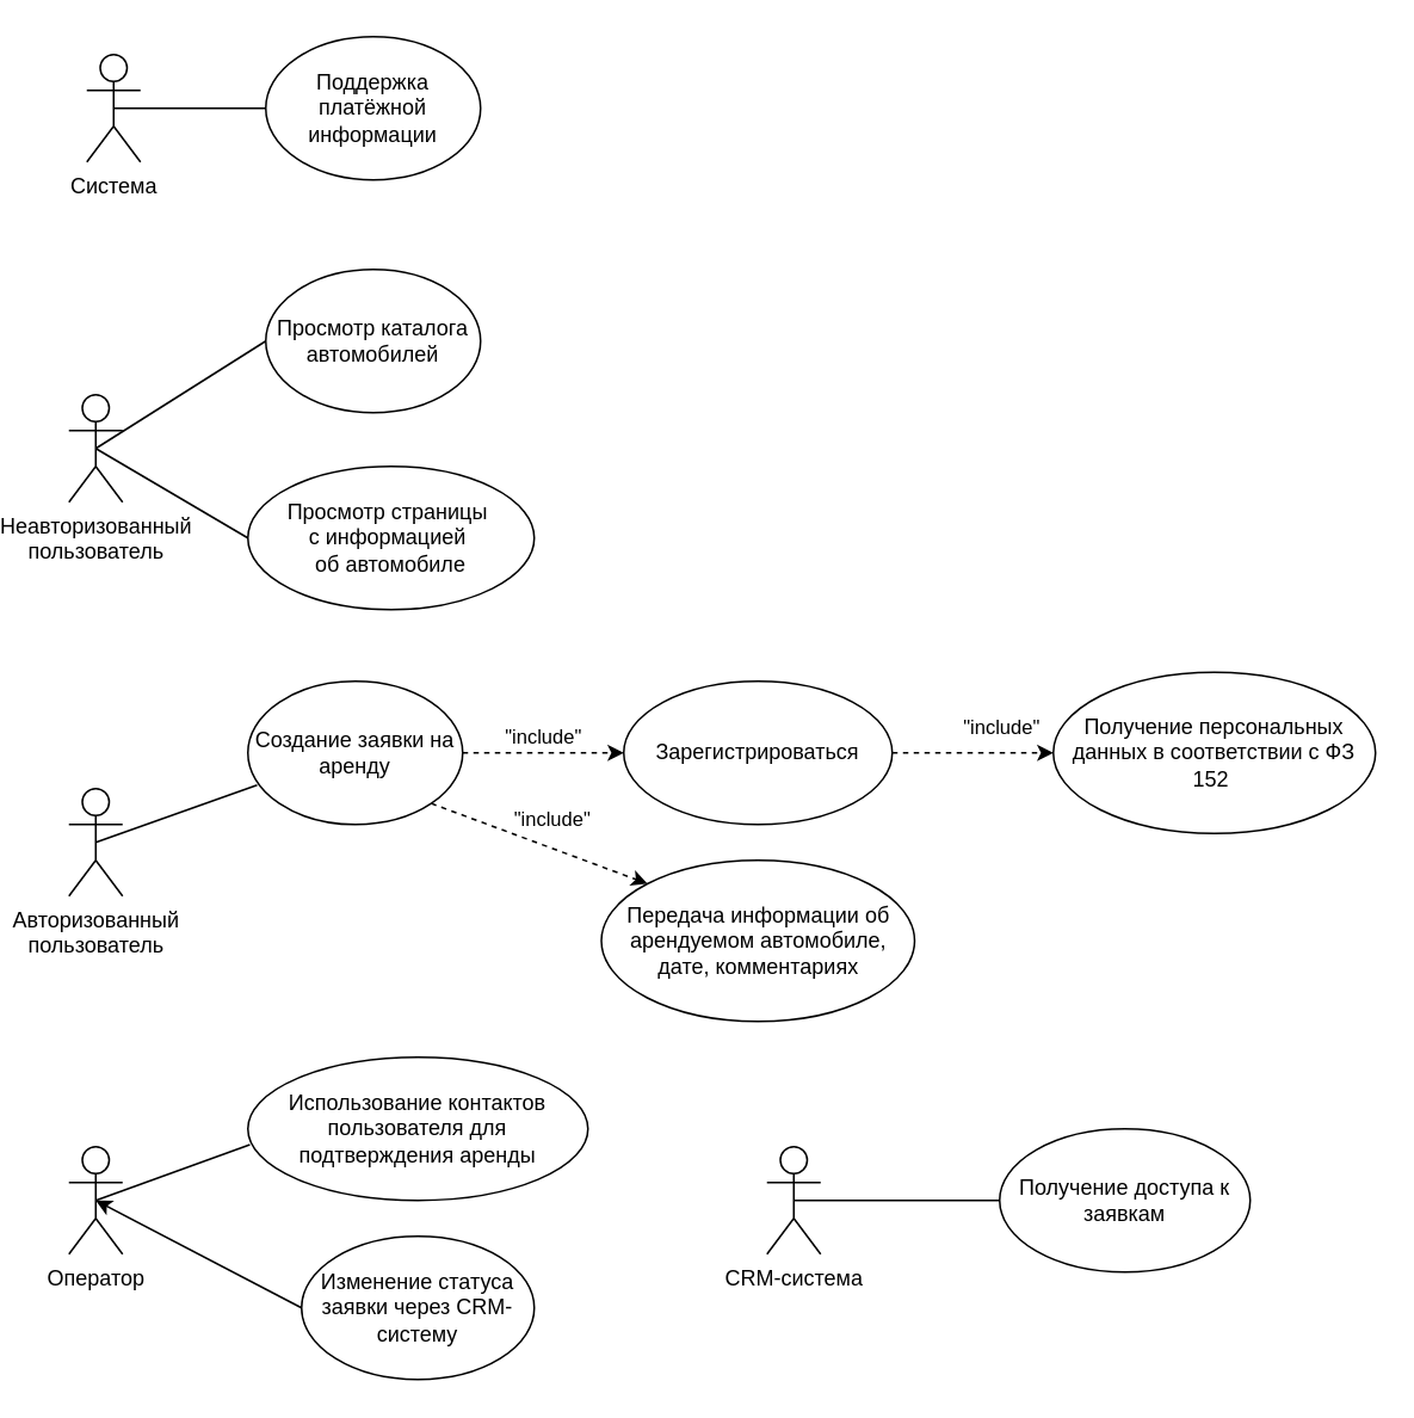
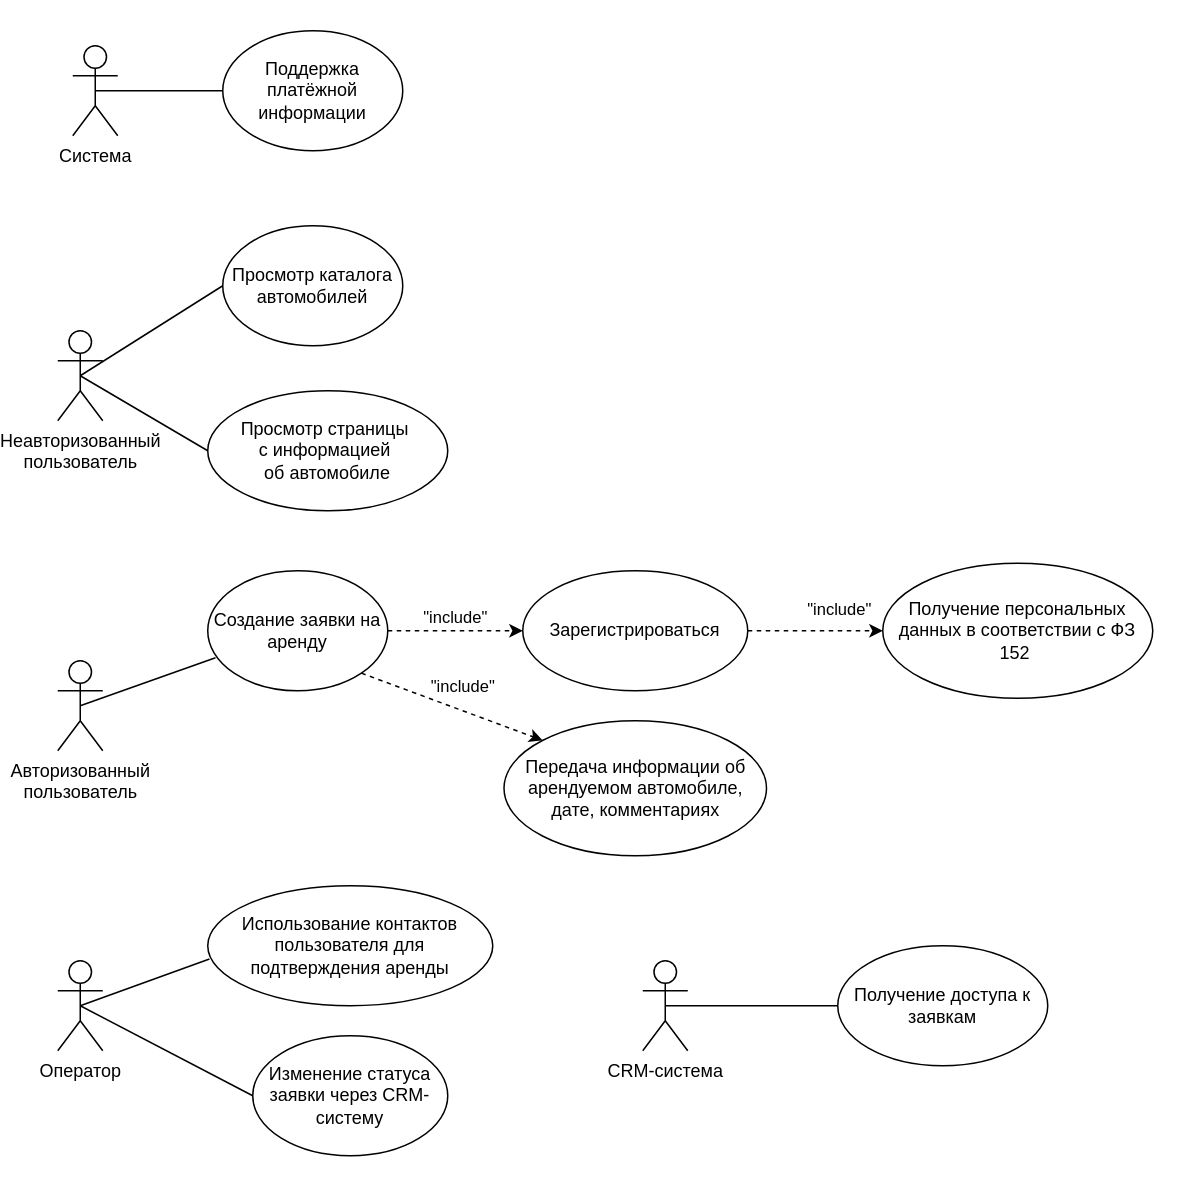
- <mxCell id="28" style="rounded=0;orthogonalLoop=1;jettySize=auto;html=1;exitX=0;exitY=0.5;exitDx=0;exitDy=0;entryX=0.5;entryY=0.5;entryDx=0;entryDy=0;entryPerimeter=0;endArrow=classic;startFill=0;" parent="1" source="22" target="20" edge="1"><mxGeometry relative="1" as="geometry" /></mxCell>
+ <mxCell id="28" style="rounded=0;orthogonalLoop=1;jettySize=auto;html=1;exitX=0;exitY=0.5;exitDx=0;exitDy=0;entryX=0.5;entryY=0.5;entryDx=0;entryDy=0;entryPerimeter=0;endArrow=none;startFill=0;" parent="1" source="22" target="20" edge="1"><mxGeometry relative="1" as="geometry" /></mxCell>
